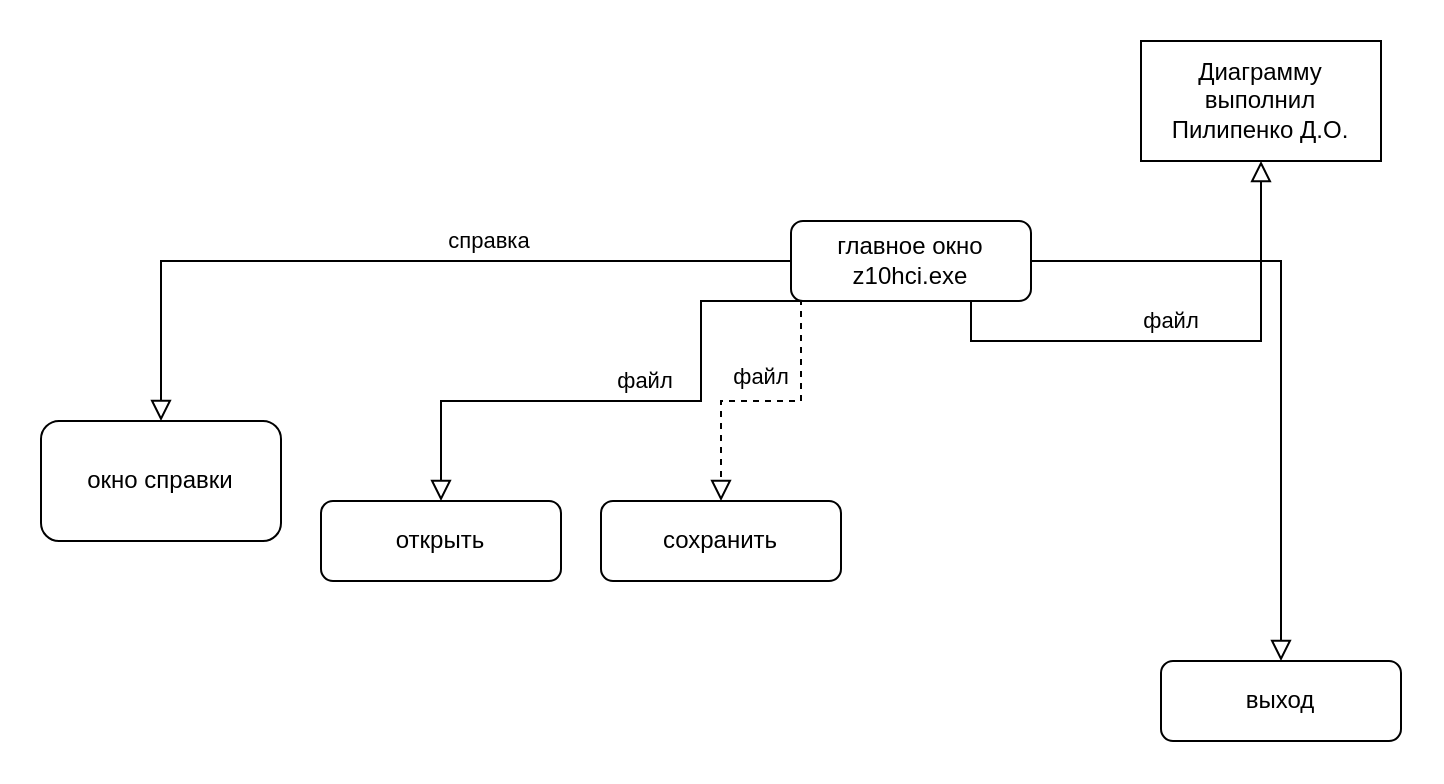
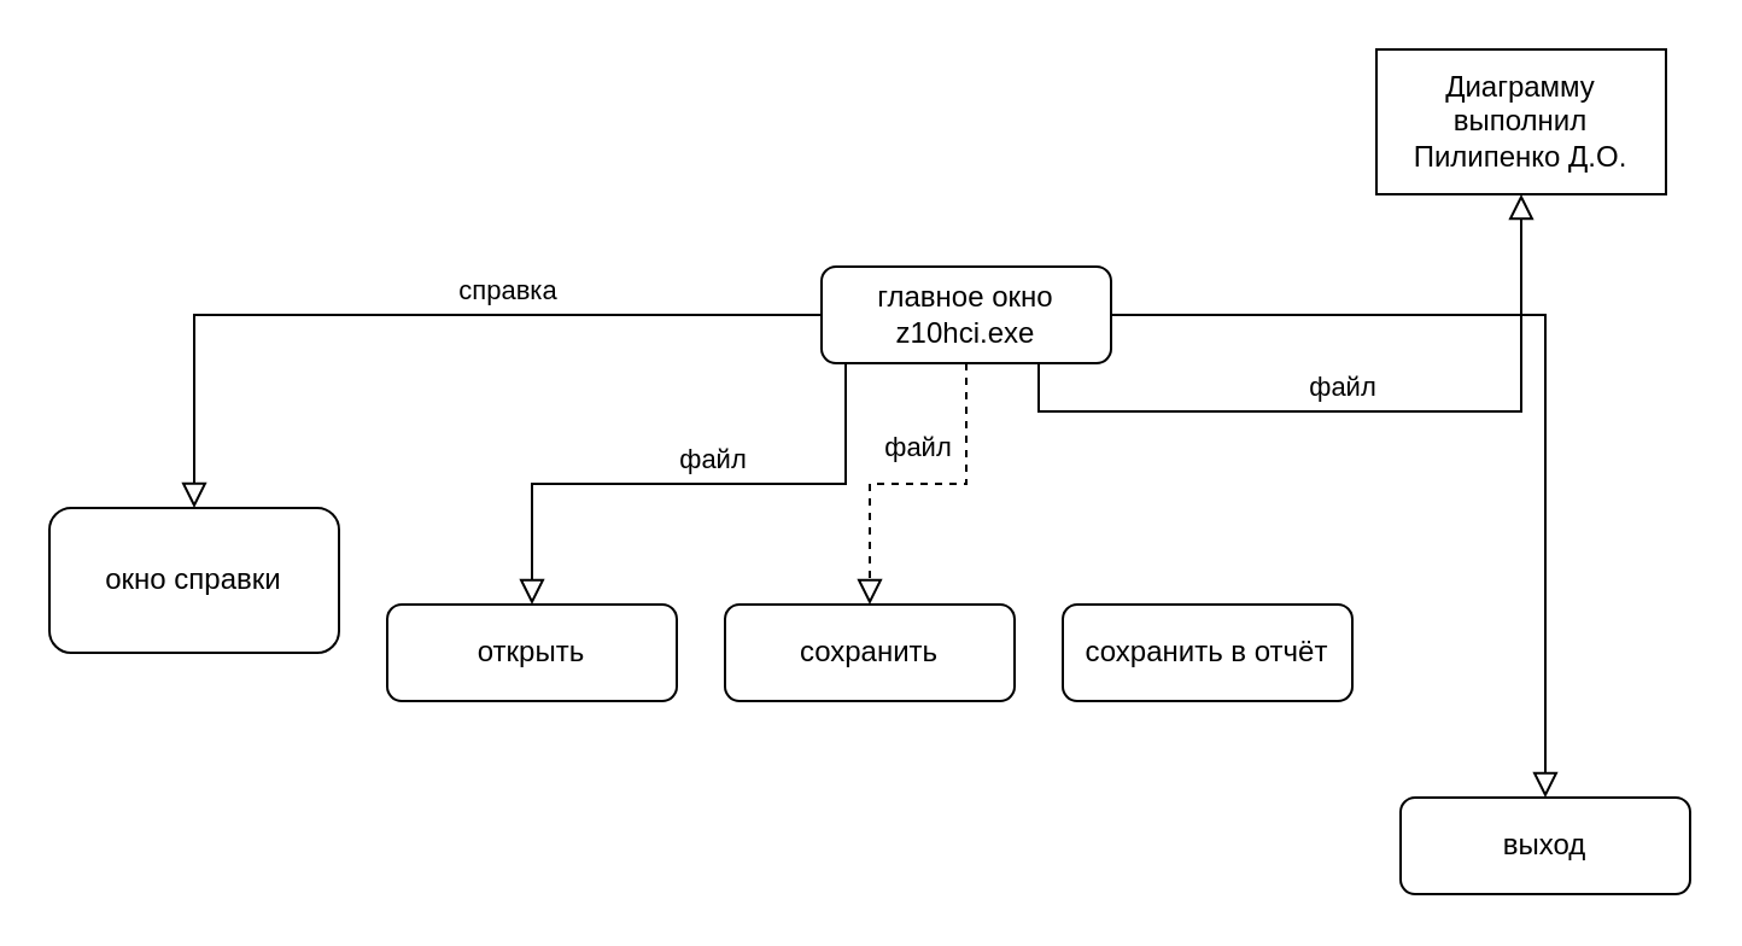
- <mxCell id="2" value="главное окно&lt;br&gt;z10hci.exe" style="rounded=1;whiteSpace=wrap;html=1;fontSize=12;glass=0;strokeWidth=1;shadow=0;" parent="1" vertex="1"><mxGeometry x="395" y="110" width="120" height="40" as="geometry" /></mxCell>
+ <mxCell id="2" value="главное окно&lt;br&gt;z10hci.exe" style="rounded=1;whiteSpace=wrap;html=1;fontSize=12;glass=0;strokeWidth=1;shadow=0;" parent="1" vertex="1"><mxGeometry x="340" y="110" width="120" height="40" as="geometry" /></mxCell>
+ <mxCell id="11" value="сохранить в отчёт" style="rounded=1;whiteSpace=wrap;html=1;fontSize=12;glass=0;strokeWidth=1;shadow=0;" parent="1" vertex="1"><mxGeometry x="440" y="250" width="120" height="40" as="geometry" /></mxCell>
